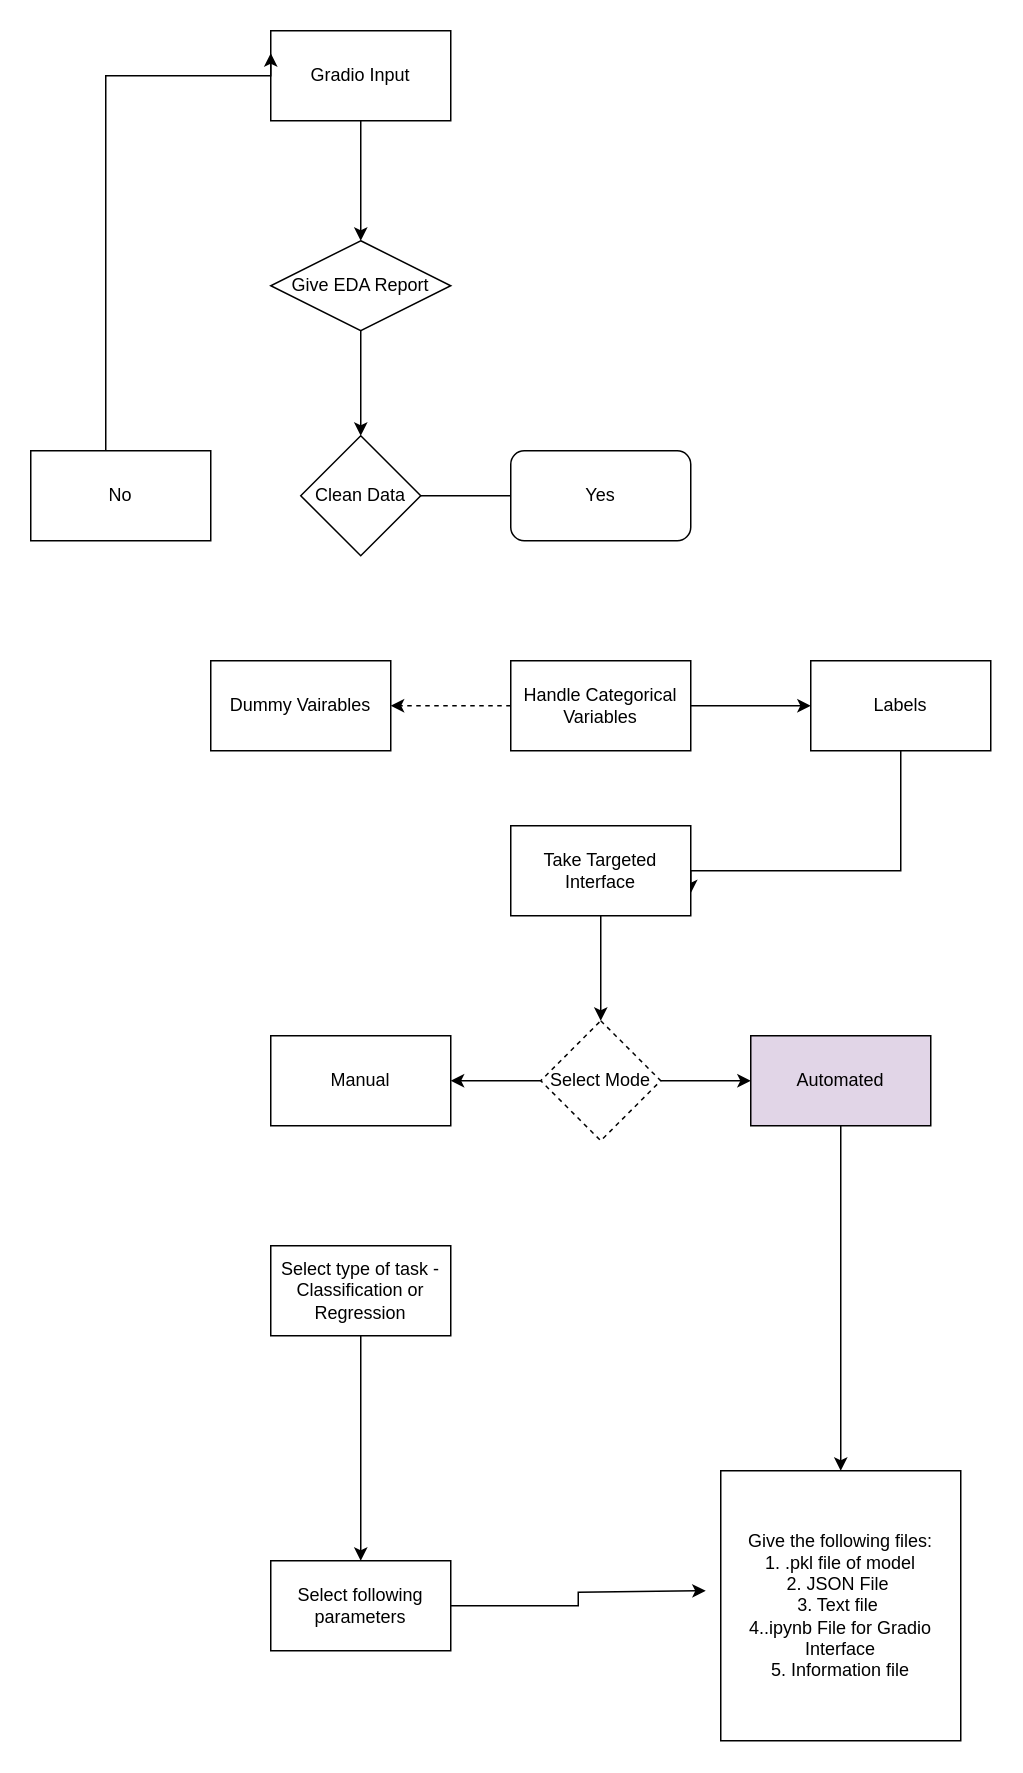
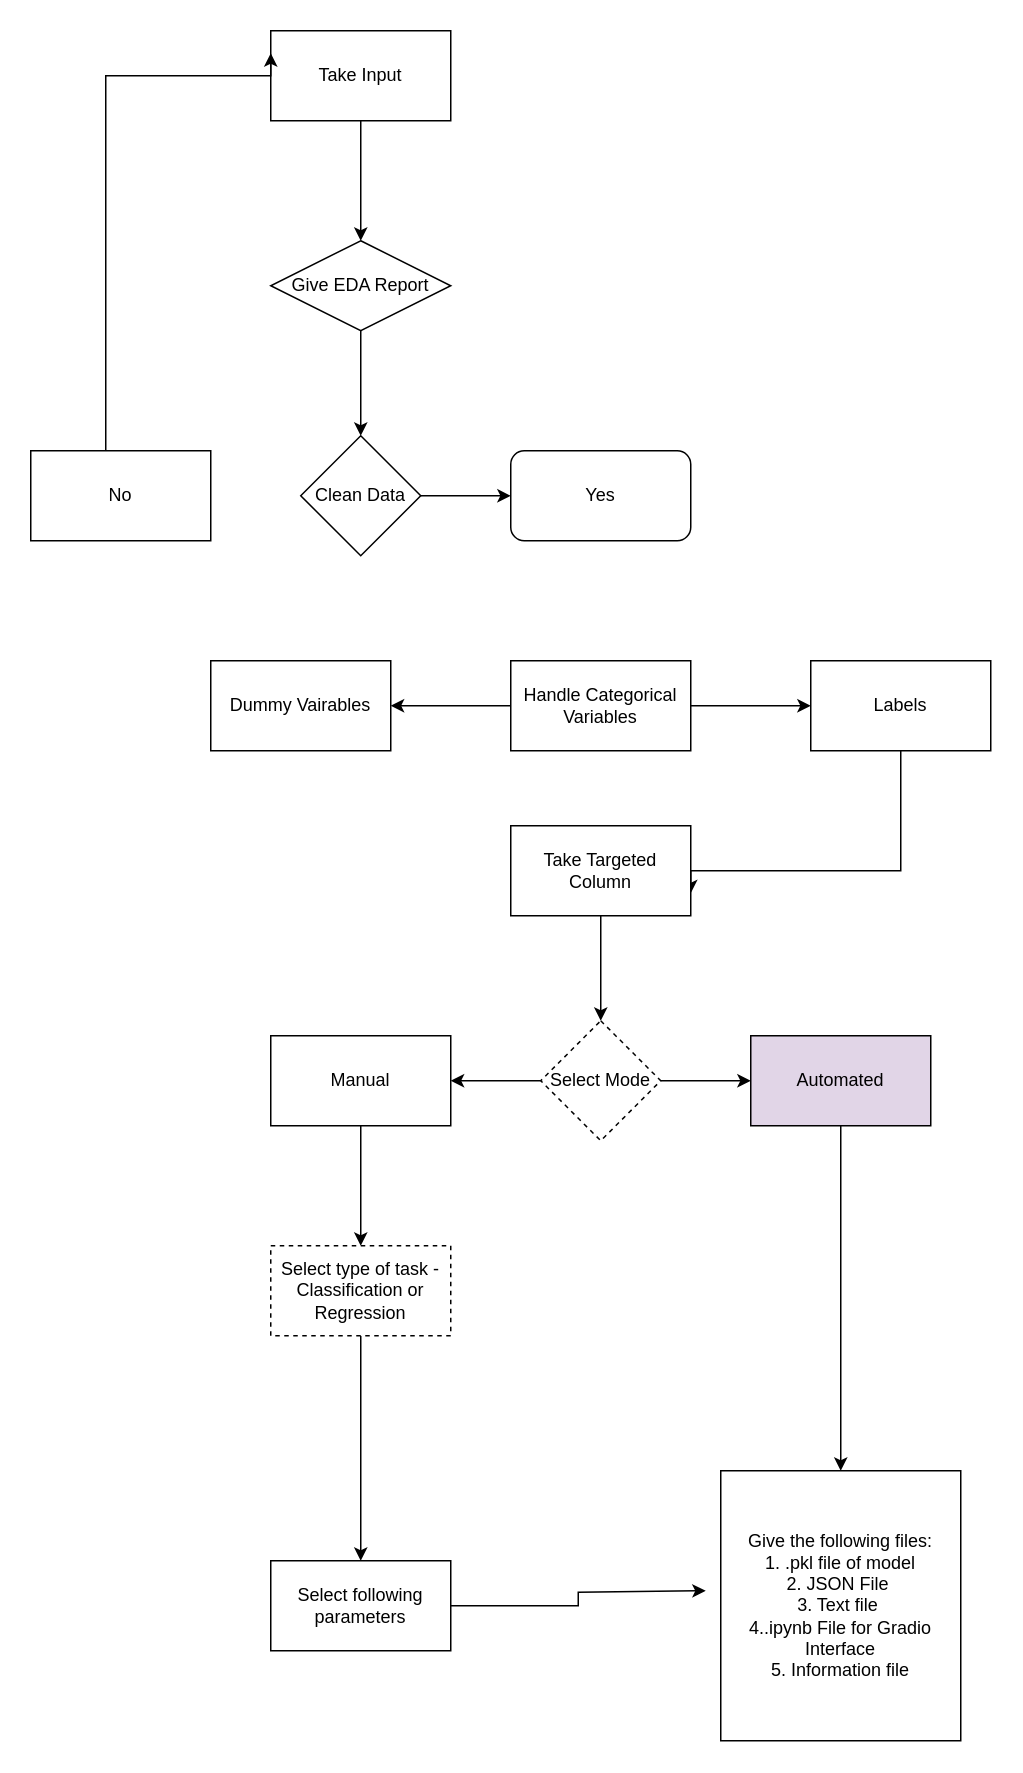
- <mxCell id="3" value="Gradio Input" style="rounded=0;whiteSpace=wrap;html=1;" vertex="1" parent="1"><mxGeometry x="180" y="20" width="120" height="60" as="geometry" /></mxCell>
+ <mxCell id="3" value="Take Input" style="rounded=0;whiteSpace=wrap;html=1;" vertex="1" parent="1"><mxGeometry x="180" y="20" width="120" height="60" as="geometry" /></mxCell>
- <mxCell id="7" value="" style="edgeStyle=orthogonalEdgeStyle;rounded=0;orthogonalLoop=1;jettySize=auto;html=1;endArrow=none;" edge="1" parent="1" source="8" target="9"><mxGeometry relative="1" as="geometry" /></mxCell>
+ <mxCell id="7" value="" style="edgeStyle=orthogonalEdgeStyle;rounded=0;orthogonalLoop=1;jettySize=auto;html=1;" edge="1" parent="1" source="8" target="9"><mxGeometry relative="1" as="geometry" /></mxCell>
- <mxCell id="12" value="" style="edgeStyle=orthogonalEdgeStyle;rounded=0;orthogonalLoop=1;jettySize=auto;html=1;dashed=1;" edge="1" parent="1" source="14" target="15"><mxGeometry relative="1" as="geometry" /></mxCell>
+ <mxCell id="12" value="" style="edgeStyle=orthogonalEdgeStyle;rounded=0;orthogonalLoop=1;jettySize=auto;html=1;" edge="1" parent="1" source="14" target="15"><mxGeometry relative="1" as="geometry" /></mxCell>
- <mxCell id="19" value="Take Targeted Interface" style="rounded=0;whiteSpace=wrap;html=1;" vertex="1" parent="1"><mxGeometry x="340" y="550" width="120" height="60" as="geometry" /></mxCell>
+ <mxCell id="19" value="Take Targeted Column" style="rounded=0;whiteSpace=wrap;html=1;" vertex="1" parent="1"><mxGeometry x="340" y="550" width="120" height="60" as="geometry" /></mxCell>
+ <mxCell id="23" value="" style="edgeStyle=orthogonalEdgeStyle;rounded=0;orthogonalLoop=1;jettySize=auto;html=1;" edge="1" parent="1" source="24" target="28"><mxGeometry relative="1" as="geometry" /></mxCell>
- <mxCell id="28" value="Select type of task - Classification or Regression" style="whiteSpace=wrap;html=1;rounded=0;" vertex="1" parent="1"><mxGeometry x="180" y="830" width="120" height="60" as="geometry" /></mxCell>
+ <mxCell id="28" value="Select type of task - Classification or Regression" style="whiteSpace=wrap;html=1;rounded=0;dashed=1;" vertex="1" parent="1"><mxGeometry x="180" y="830" width="120" height="60" as="geometry" /></mxCell>
